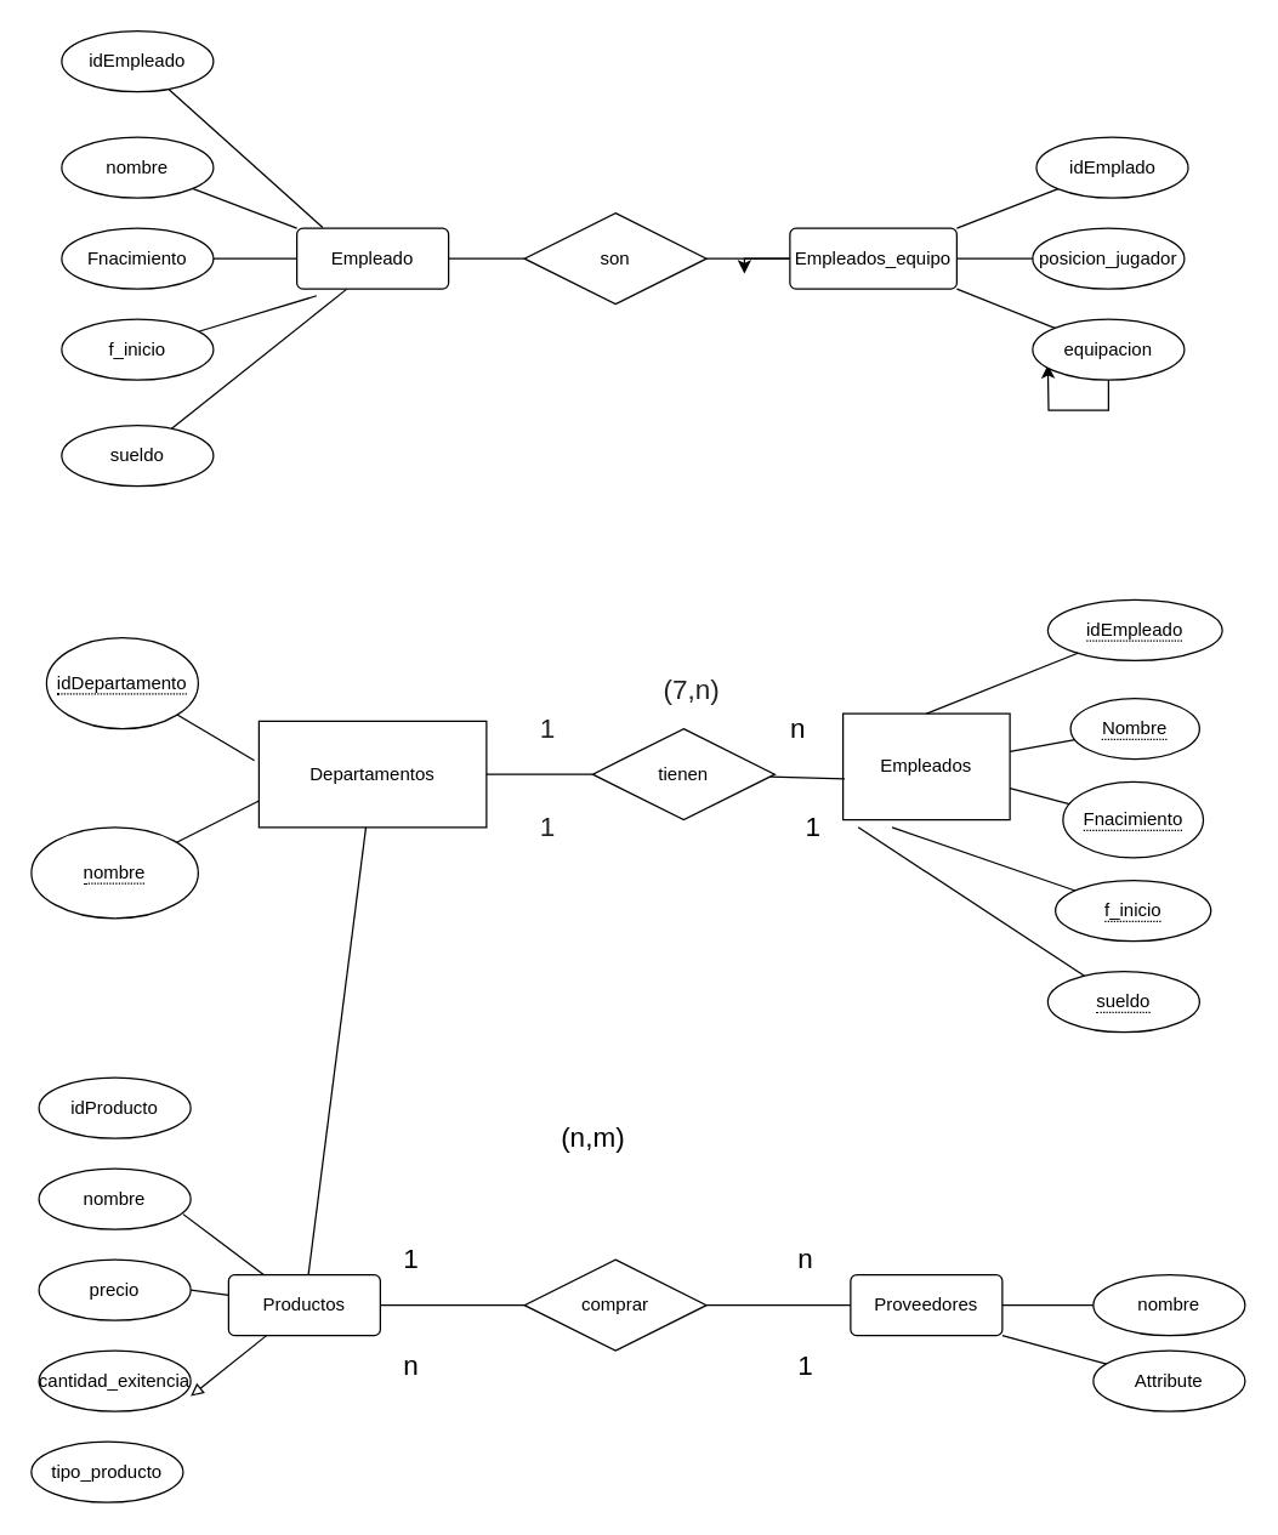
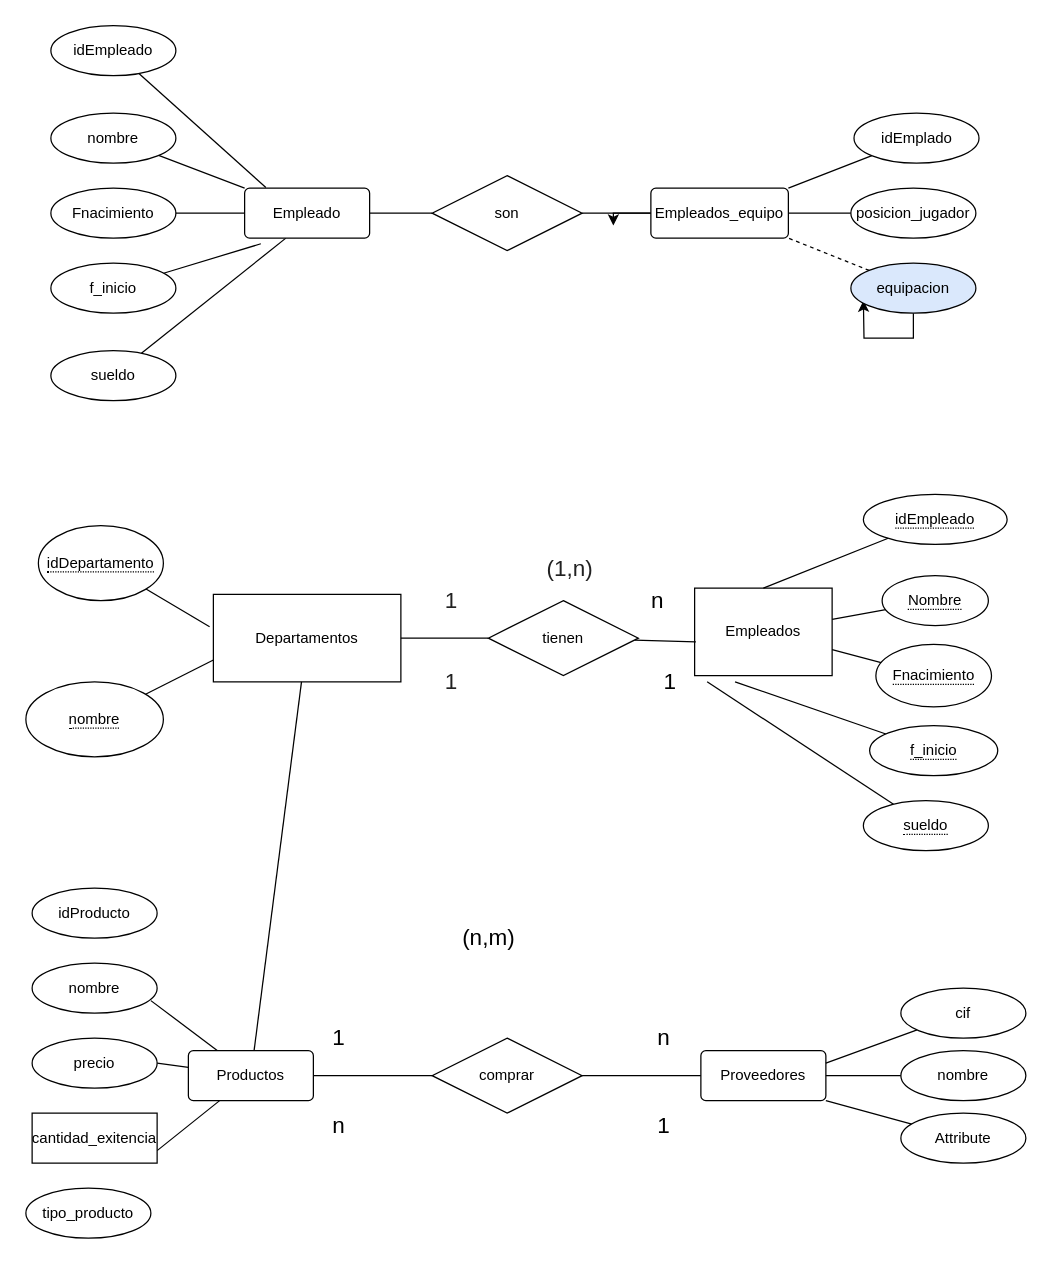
- <mxCell id="71" style="rounded=0;orthogonalLoop=1;jettySize=auto;html=1;entryX=1;entryY=1;entryDx=0;entryDy=0;endArrow=none;endFill=0;" edge="1" parent="1" source="73" target="66"><mxGeometry relative="1" as="geometry" /></mxCell>
+ <mxCell id="71" style="rounded=0;orthogonalLoop=1;jettySize=auto;html=1;entryX=1;entryY=1;entryDx=0;entryDy=0;endArrow=none;endFill=0;dashed=1;" edge="1" parent="1" source="73" target="66"><mxGeometry relative="1" as="geometry" /></mxCell>
- <mxCell id="73" value="equipacion" style="ellipse;whiteSpace=wrap;html=1;align=center;" vertex="1" parent="1"><mxGeometry x="680" y="210" width="100" height="40" as="geometry" /></mxCell>
+ <mxCell id="73" value="equipacion" style="ellipse;whiteSpace=wrap;html=1;align=center;fillColor=#dae8fc;" vertex="1" parent="1"><mxGeometry x="680" y="210" width="100" height="40" as="geometry" /></mxCell>
- <mxCell id="23" value="(7,n)" style="text;html=1;align=center;verticalAlign=middle;resizable=0;points=[];autosize=1;fontSize=18;fontColor=#212121;" vertex="1" parent="1"><mxGeometry x="425" y="435" width="60" height="40" as="geometry" /></mxCell>
+ <mxCell id="23" value="(1,n)" style="text;html=1;align=center;verticalAlign=middle;resizable=0;points=[];autosize=1;fontSize=18;fontColor=#212121;" vertex="1" parent="1"><mxGeometry x="425" y="435" width="60" height="40" as="geometry" /></mxCell>
+ <mxCell id="42" value="cif" style="ellipse;whiteSpace=wrap;html=1;align=center;" vertex="1" parent="1"><mxGeometry x="720" y="790" width="100" height="40" as="geometry" /></mxCell>
+ <mxCell id="41" style="rounded=0;orthogonalLoop=1;jettySize=auto;html=1;entryX=1;entryY=0.25;entryDx=0;entryDy=0;endArrow=none;endFill=0;" edge="1" parent="1" source="42" target="31"><mxGeometry relative="1" as="geometry" /></mxCell>
- <mxCell id="36" value="cantidad_exitencia" style="ellipse;whiteSpace=wrap;html=1;align=center;" vertex="1" parent="1"><mxGeometry x="25" y="890" width="100" height="40" as="geometry" /></mxCell>
+ <mxCell id="36" value="cantidad_exitencia" style="whiteSpace=wrap;html=1;align=center;rounded=0;" vertex="1" parent="1"><mxGeometry x="25" y="890" width="100" height="40" as="geometry" /></mxCell>
- <mxCell id="27" style="rounded=0;orthogonalLoop=1;jettySize=auto;html=1;entryX=1;entryY=0.75;entryDx=0;entryDy=0;entryPerimeter=0;jumpStyle=line;endArrow=block;endFill=0;" edge="1" parent="1" source="30" target="36"><mxGeometry relative="1" as="geometry" /></mxCell>
+ <mxCell id="27" style="rounded=0;orthogonalLoop=1;jettySize=auto;html=1;entryX=1;entryY=0.75;entryDx=0;entryDy=0;entryPerimeter=0;jumpStyle=line;endArrow=none;endFill=0;" edge="1" parent="1" source="30" target="36"><mxGeometry relative="1" as="geometry" /></mxCell>
